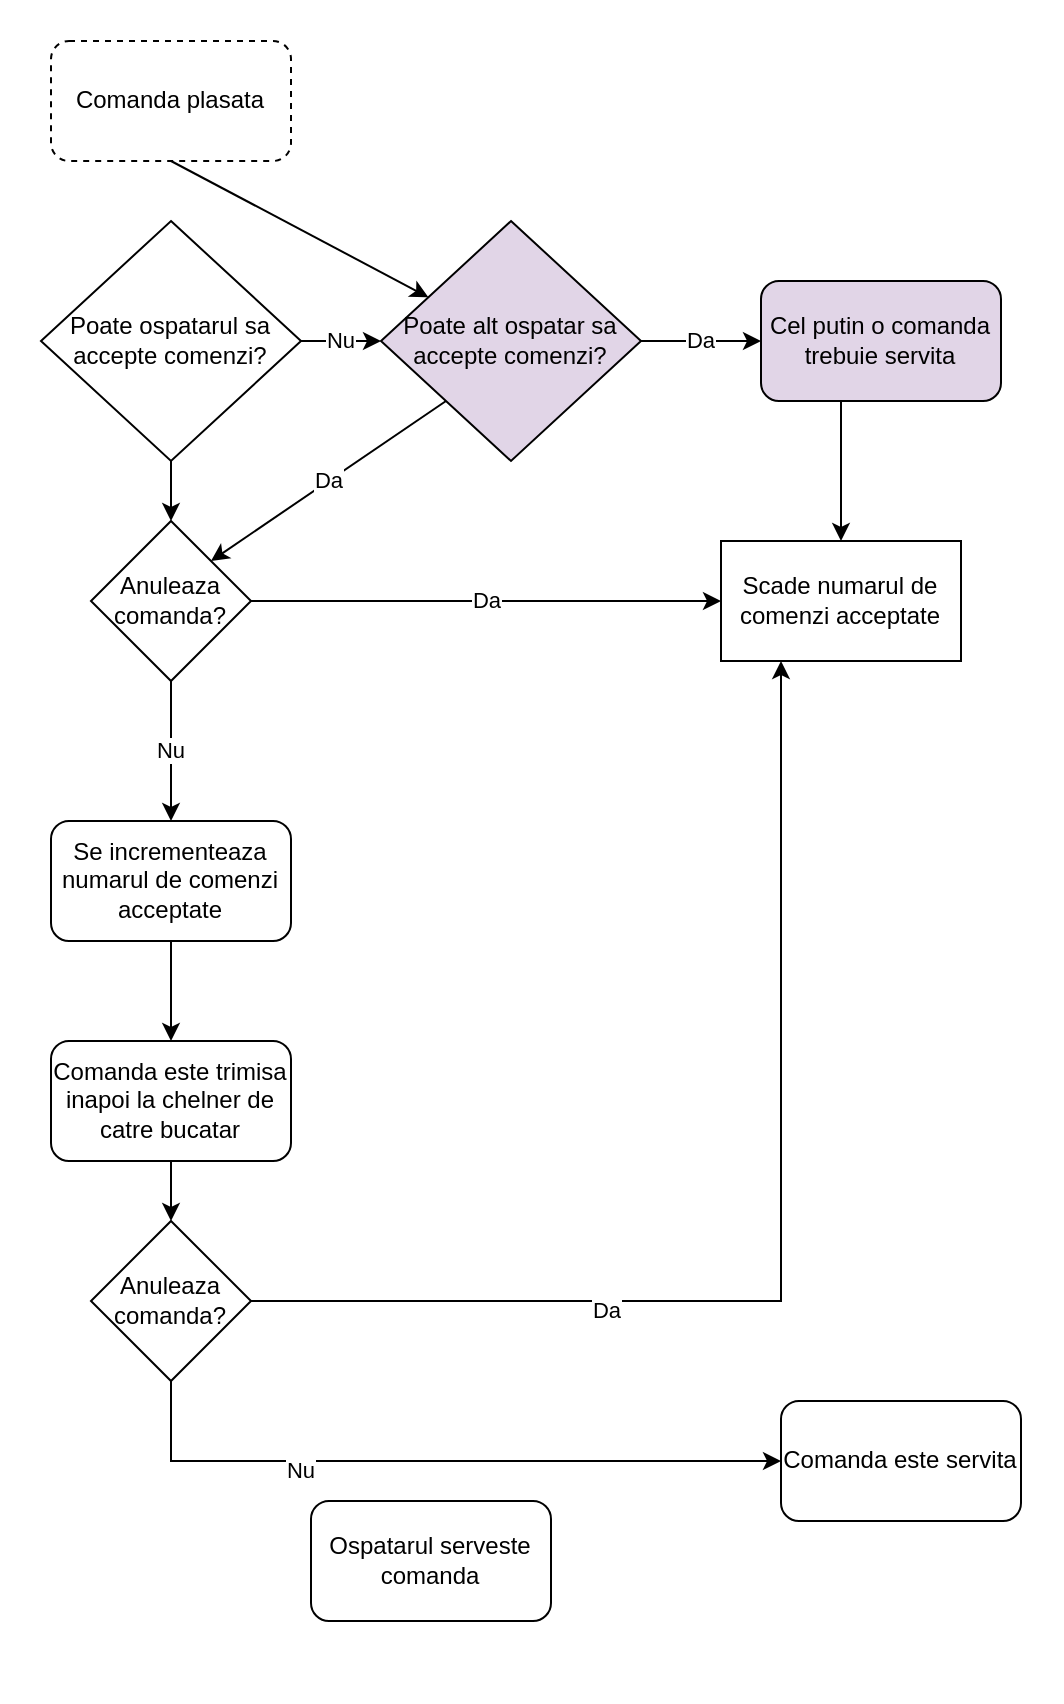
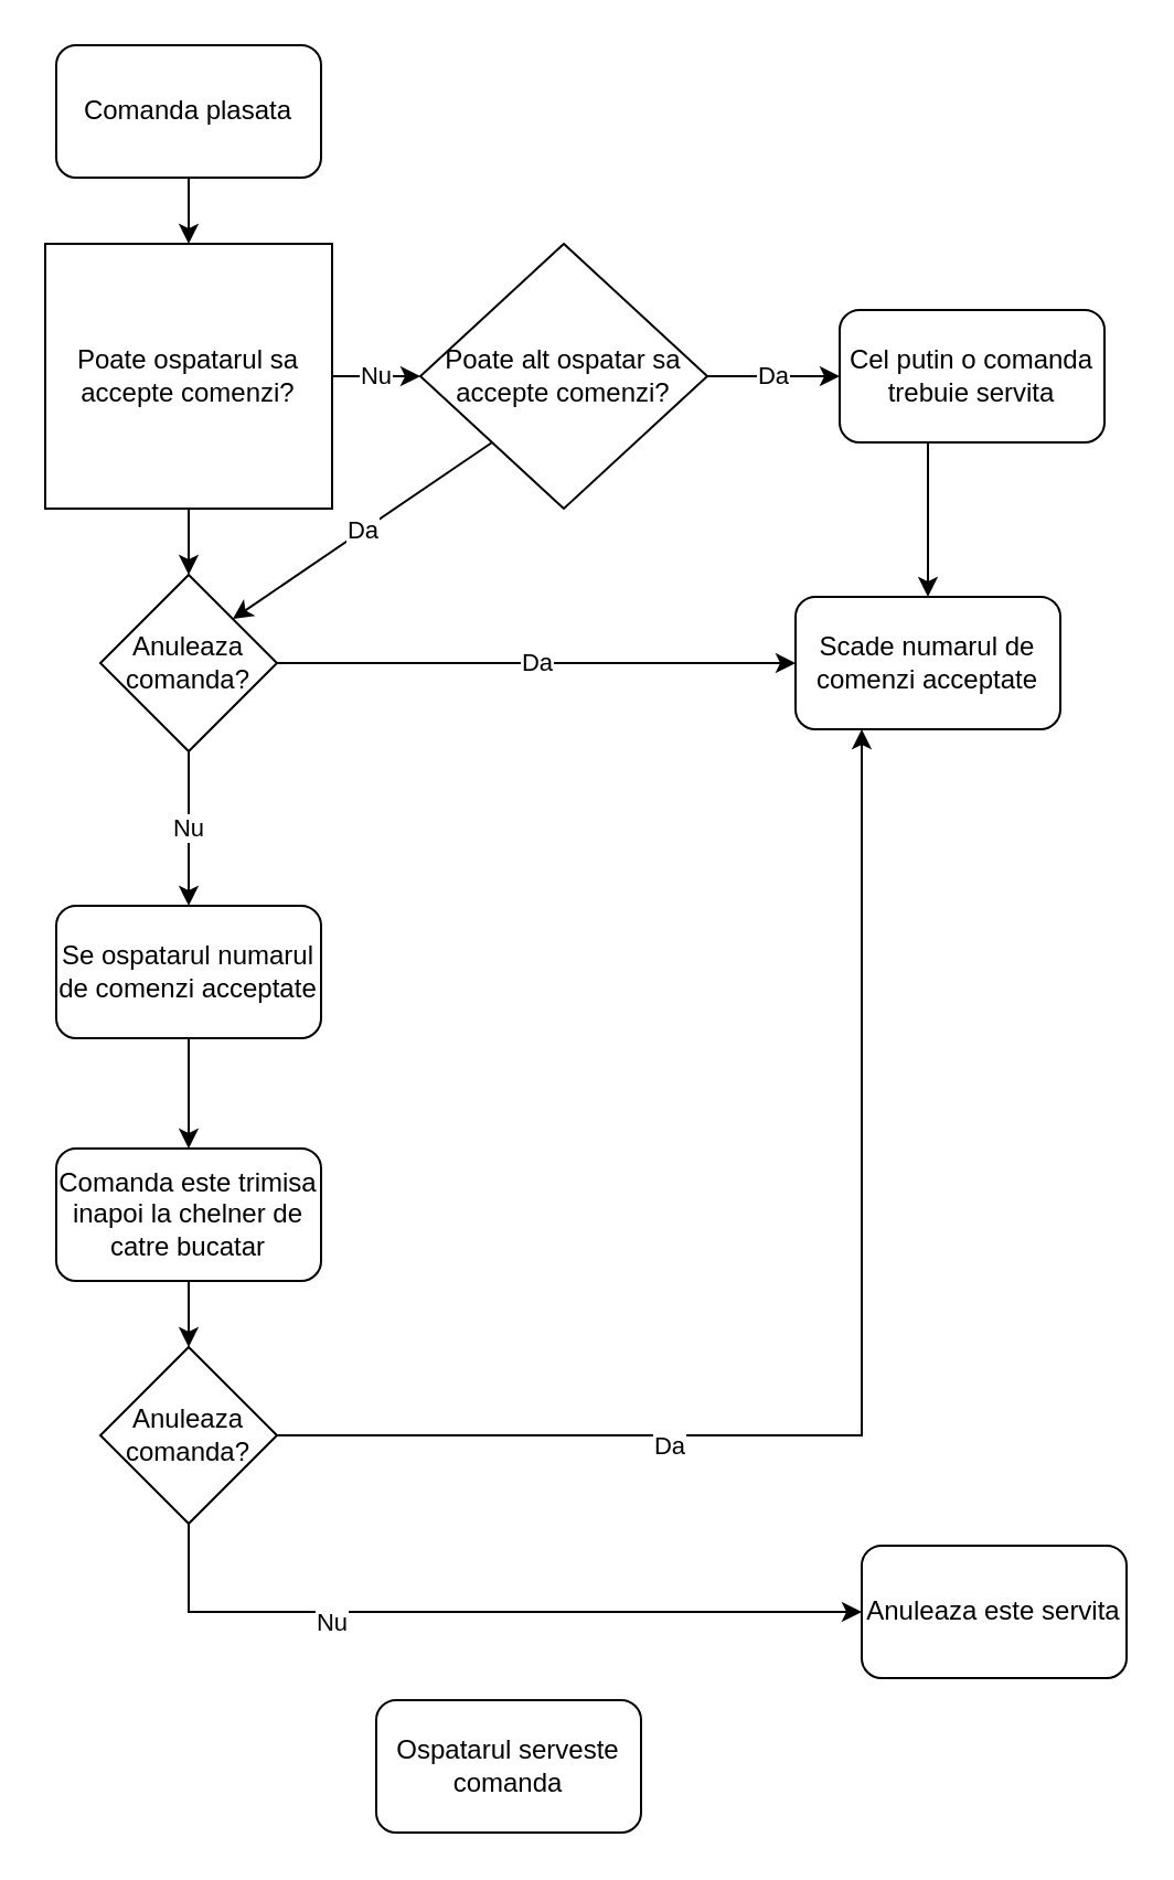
- <mxCell id="2" value="Comanda plasata" style="rounded=1;whiteSpace=wrap;html=1;dashed=1;" vertex="1" parent="1"><mxGeometry x="25" width="120" height="60" as="geometry" y="20" /></mxCell>
+ <mxCell id="2" value="Comanda plasata" style="rounded=1;whiteSpace=wrap;html=1;" vertex="1" parent="1"><mxGeometry x="25" width="120" height="60" as="geometry" y="20" /></mxCell>
- <mxCell id="15" value="" style="endArrow=classic;html=1;rounded=0;exitX=0.5;exitY=1;exitDx=0;exitDy=0;" edge="1" parent="1" source="2" target="22"><mxGeometry width="50" height="50" relative="1" as="geometry"><mxPoint x="160" y="180" as="sourcePoint" /><mxPoint x="370" y="180" as="targetPoint" /><mxPoint as="offset" /></mxGeometry></mxCell>
+ <mxCell id="15" value="" style="endArrow=classic;html=1;rounded=0;exitX=0.5;exitY=1;exitDx=0;exitDy=0;entryX=0.5;entryY=0;entryDx=0;entryDy=0;" edge="1" parent="1" source="2" target="3"><mxGeometry width="50" height="50" relative="1" as="geometry"><mxPoint x="160" y="180" as="sourcePoint" /><mxPoint x="370" y="180" as="targetPoint" /><mxPoint as="offset" /></mxGeometry></mxCell>
- <mxCell id="3" value="Poate ospatarul sa accepte comenzi?" style="rhombus;whiteSpace=wrap;html=1;" vertex="1" parent="1"><mxGeometry x="20" y="110" width="130" height="120" as="geometry" /></mxCell>
+ <mxCell id="3" value="Poate ospatarul sa accepte comenzi?" style="whiteSpace=wrap;html=1;rounded=0;" vertex="1" parent="1"><mxGeometry x="20" y="110" width="130" height="120" as="geometry" /></mxCell>
- <mxCell id="22" value="Poate alt ospatar sa accepte comenzi?" style="rhombus;whiteSpace=wrap;html=1;fillColor=#e1d5e7;" vertex="1" parent="1"><mxGeometry x="190" y="110" width="130" height="120" as="geometry" /></mxCell>
+ <mxCell id="22" value="Poate alt ospatar sa accepte comenzi?" style="rhombus;whiteSpace=wrap;html=1;" vertex="1" parent="1"><mxGeometry x="190" y="110" width="130" height="120" as="geometry" /></mxCell>
- <mxCell id="25" value="Cel putin o comanda trebuie servita" style="rounded=1;whiteSpace=wrap;html=1;fillColor=#e1d5e7;" vertex="1" parent="1"><mxGeometry x="380" y="140" width="120" height="60" as="geometry" /></mxCell>
+ <mxCell id="25" value="Cel putin o comanda trebuie servita" style="rounded=1;whiteSpace=wrap;html=1;" vertex="1" parent="1"><mxGeometry x="380" y="140" width="120" height="60" as="geometry" /></mxCell>
- <mxCell id="13" value="Scade numarul de comenzi acceptate" style="whiteSpace=wrap;html=1;rounded=0;" vertex="1" parent="1"><mxGeometry x="360" y="270" width="120" height="60" as="geometry" /></mxCell>
+ <mxCell id="13" value="Scade numarul de comenzi acceptate" style="rounded=1;whiteSpace=wrap;html=1;" vertex="1" parent="1"><mxGeometry x="360" y="270" width="120" height="60" as="geometry" /></mxCell>
- <mxCell id="4" value="Se incrementeaza numarul de comenzi acceptate" style="rounded=1;whiteSpace=wrap;html=1;" vertex="1" parent="1"><mxGeometry x="25" y="410" width="120" height="60" as="geometry" /></mxCell>
+ <mxCell id="4" value="Se ospatarul numarul de comenzi acceptate" style="rounded=1;whiteSpace=wrap;html=1;" vertex="1" parent="1"><mxGeometry x="25" y="410" width="120" height="60" as="geometry" /></mxCell>
- <mxCell id="26" value="Comanda este servita" style="rounded=1;whiteSpace=wrap;html=1;" vertex="1" parent="1"><mxGeometry x="390" y="700" width="120" height="60" as="geometry" /></mxCell>
+ <mxCell id="26" value="Anuleaza este servita" style="rounded=1;whiteSpace=wrap;html=1;" vertex="1" parent="1"><mxGeometry x="390" y="700" width="120" height="60" as="geometry" /></mxCell>
- <mxCell id="6" value="Ospatarul serveste comanda" style="rounded=1;whiteSpace=wrap;html=1;" vertex="1" parent="1"><mxGeometry x="155" y="750" width="120" height="60" as="geometry" /></mxCell>
+ <mxCell id="6" value="Ospatarul serveste comanda" style="rounded=1;whiteSpace=wrap;html=1;" vertex="1" parent="1"><mxGeometry x="170" y="770" width="120" height="60" as="geometry" /></mxCell>
